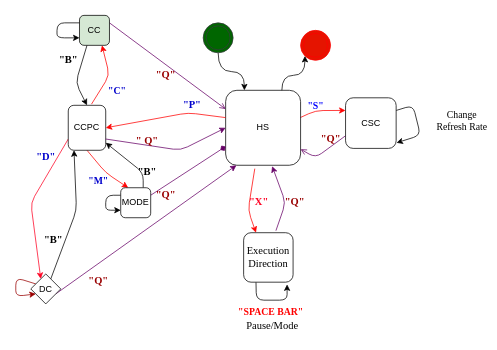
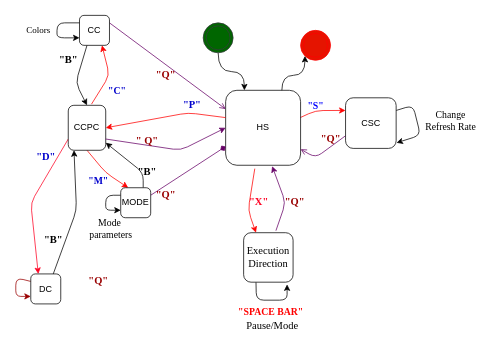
+ <mxCell id="35" value="&lt;font face=&quot;Times New Roman&quot;&gt;Colors&lt;/font&gt;" style="text;html=1;align=center;verticalAlign=middle;resizable=0;points=[];autosize=1;" parent="1" vertex="1"><mxGeometry x="25" y="30" width="50" height="20" as="geometry" /></mxCell>
- <mxCell id="17" value="CC" style="whiteSpace=wrap;html=1;aspect=fixed;rounded=1;fillColor=#d5e8d4;" parent="1" vertex="1"><mxGeometry x="105" y="20" width="40" height="40" as="geometry" /></mxCell>
+ <mxCell id="17" value="CC" style="whiteSpace=wrap;html=1;aspect=fixed;rounded=1;" parent="1" vertex="1"><mxGeometry x="105" y="20" width="40" height="40" as="geometry" /></mxCell>
- <mxCell id="34" value="&lt;font face=&quot;Times New Roman&quot; style=&quot;font-size: 13px&quot;&gt;Change &lt;br&gt;Refresh Rate&lt;/font&gt;" style="text;html=1;align=center;verticalAlign=middle;resizable=0;points=[];autosize=1;" parent="1" vertex="1"><mxGeometry x="575" y="145" width="80" height="30" as="geometry" /></mxCell>
+ <mxCell id="34" value="&lt;font face=&quot;Times New Roman&quot; style=&quot;font-size: 13px&quot;&gt;Change &lt;br&gt;Refresh Rate&lt;/font&gt;" style="text;html=1;align=center;verticalAlign=middle;resizable=0;points=[];autosize=1;" parent="1" vertex="1"><mxGeometry x="560" y="145" width="80" height="30" as="geometry" /></mxCell>
+ <mxCell id="36" value="&lt;font style=&quot;font-size: 13px&quot; face=&quot;Times New Roman&quot;&gt;Mode&lt;br&gt;&amp;nbsp;parameters&lt;/font&gt;" style="text;html=1;align=center;verticalAlign=middle;resizable=0;points=[];autosize=1;" parent="1" vertex="1"><mxGeometry x="105" y="290" width="80" height="30" as="geometry" /></mxCell>
- <mxCell id="49" style="edgeStyle=none;rounded=1;orthogonalLoop=1;jettySize=auto;html=1;exitX=1;exitY=0.75;exitDx=0;exitDy=0;entryX=0.144;entryY=1;entryDx=0;entryDy=0;entryPerimeter=0;strokeColor=#660066;" edge="1" parent="1" source="50" target="5"><mxGeometry relative="1" as="geometry" /></mxCell>
- <mxCell id="50" value="DC" style="rhombus;whiteSpace=wrap;html=1;aspect=fixed;" vertex="1" parent="1"><mxGeometry x="40" y="365" width="40" height="40" as="geometry" /></mxCell>
+ <mxCell id="50" value="DC" style="whiteSpace=wrap;html=1;aspect=fixed;rounded=1;" vertex="1" parent="1"><mxGeometry x="40" y="365" width="40" height="40" as="geometry" /></mxCell>
